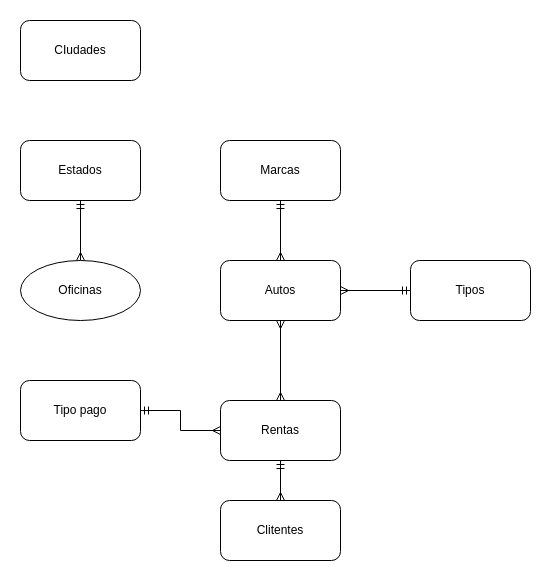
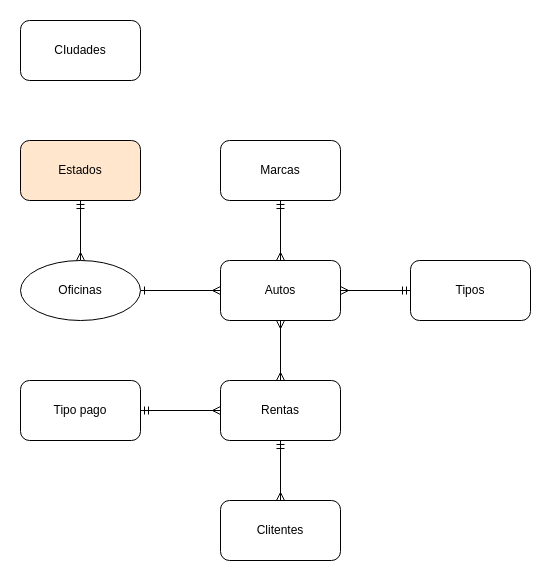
- <mxCell id="4" value="Estados" style="rounded=1;whiteSpace=wrap;html=1;" vertex="1" parent="1"><mxGeometry x="20" y="140" width="120" height="60" as="geometry" /></mxCell>
+ <mxCell id="4" value="Estados" style="rounded=1;whiteSpace=wrap;html=1;fillColor=#ffe6cc;" vertex="1" parent="1"><mxGeometry x="20" y="140" width="120" height="60" as="geometry" /></mxCell>
+ <mxCell id="5" value="" style="edgeStyle=orthogonalEdgeStyle;rounded=0;orthogonalLoop=1;jettySize=auto;html=1;startArrow=ERone;startFill=0;endArrow=ERmany;endFill=0;" edge="1" parent="1" source="6" target="9"><mxGeometry relative="1" as="geometry" /></mxCell>
- <mxCell id="12" value="Rentas" style="rounded=1;whiteSpace=wrap;html=1;" vertex="1" parent="1"><mxGeometry x="220" y="400" width="120" height="60" as="geometry" /></mxCell>
+ <mxCell id="12" value="Rentas" style="rounded=1;whiteSpace=wrap;html=1;" vertex="1" parent="1"><mxGeometry x="220" y="380" width="120" height="60" as="geometry" /></mxCell>
